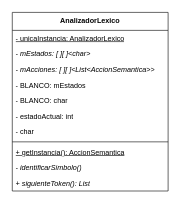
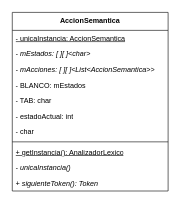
- <mxCell id="2" value="AnalizadorLexico" style="swimlane;fontStyle=1;align=center;verticalAlign=top;childLayout=stackLayout;horizontal=1;startSize=30;horizontalStack=0;resizeParent=1;resizeParentMax=0;resizeLast=0;collapsible=1;marginBottom=0;whiteSpace=wrap;html=1;" vertex="1" parent="1"><mxGeometry x="20" y="20" width="260" height="298" as="geometry" /></mxCell>
+ <mxCell id="2" value="AccionSemantica" style="swimlane;fontStyle=1;align=center;verticalAlign=top;childLayout=stackLayout;horizontal=1;startSize=30;horizontalStack=0;resizeParent=1;resizeParentMax=0;resizeLast=0;collapsible=1;marginBottom=0;whiteSpace=wrap;html=1;" vertex="1" parent="1"><mxGeometry x="20" y="20" width="260" height="298" as="geometry" /></mxCell>
- <mxCell id="3" value="- unicaInstancia: AnalizadorLexico" style="text;strokeColor=none;fillColor=none;align=left;verticalAlign=top;spacingLeft=4;spacingRight=4;overflow=hidden;rotatable=0;points=[[0,0.5],[1,0.5]];portConstraint=eastwest;whiteSpace=wrap;html=1;fontStyle=4" vertex="1" parent="2"><mxGeometry y="30" width="260" height="26" as="geometry" /></mxCell>
+ <mxCell id="3" value="- unicaInstancia: AccionSemantica" style="text;strokeColor=none;fillColor=none;align=left;verticalAlign=top;spacingLeft=4;spacingRight=4;overflow=hidden;rotatable=0;points=[[0,0.5],[1,0.5]];portConstraint=eastwest;whiteSpace=wrap;html=1;fontStyle=4" vertex="1" parent="2"><mxGeometry y="30" width="260" height="26" as="geometry" /></mxCell>
- <mxCell id="7" value="- BLANCO: char" style="text;strokeColor=none;fillColor=none;align=left;verticalAlign=top;spacingLeft=4;spacingRight=4;overflow=hidden;rotatable=0;points=[[0,0.5],[1,0.5]];portConstraint=eastwest;whiteSpace=wrap;html=1;fontStyle=0" vertex="1" parent="2"><mxGeometry y="134" width="260" height="26" as="geometry" /></mxCell>
+ <mxCell id="7" value="- TAB: char" style="text;strokeColor=none;fillColor=none;align=left;verticalAlign=top;spacingLeft=4;spacingRight=4;overflow=hidden;rotatable=0;points=[[0,0.5],[1,0.5]];portConstraint=eastwest;whiteSpace=wrap;html=1;fontStyle=0" vertex="1" parent="2"><mxGeometry y="134" width="260" height="26" as="geometry" /></mxCell>
- <mxCell id="11" value="+ getInstancia(): AccionSemantica" style="text;strokeColor=none;fillColor=none;align=left;verticalAlign=top;spacingLeft=4;spacingRight=4;overflow=hidden;rotatable=0;points=[[0,0.5],[1,0.5]];portConstraint=eastwest;whiteSpace=wrap;html=1;fontStyle=4" vertex="1" parent="2"><mxGeometry y="220" width="260" height="26" as="geometry" /></mxCell>
+ <mxCell id="11" value="+ getInstancia(): AnalizadorLexico" style="text;strokeColor=none;fillColor=none;align=left;verticalAlign=top;spacingLeft=4;spacingRight=4;overflow=hidden;rotatable=0;points=[[0,0.5],[1,0.5]];portConstraint=eastwest;whiteSpace=wrap;html=1;fontStyle=4" vertex="1" parent="2"><mxGeometry y="220" width="260" height="26" as="geometry" /></mxCell>
- <mxCell id="12" value="- identificarSimbolo()" style="text;strokeColor=none;fillColor=none;align=left;verticalAlign=top;spacingLeft=4;spacingRight=4;overflow=hidden;rotatable=0;points=[[0,0.5],[1,0.5]];portConstraint=eastwest;whiteSpace=wrap;html=1;fontStyle=2" vertex="1" parent="2"><mxGeometry y="246" width="260" height="26" as="geometry" /></mxCell>
+ <mxCell id="12" value="- unicaInstancia()" style="text;strokeColor=none;fillColor=none;align=left;verticalAlign=top;spacingLeft=4;spacingRight=4;overflow=hidden;rotatable=0;points=[[0,0.5],[1,0.5]];portConstraint=eastwest;whiteSpace=wrap;html=1;fontStyle=2" vertex="1" parent="2"><mxGeometry y="246" width="260" height="26" as="geometry" /></mxCell>
- <mxCell id="13" value="+ siguienteToken(): List" style="text;strokeColor=none;fillColor=none;align=left;verticalAlign=top;spacingLeft=4;spacingRight=4;overflow=hidden;rotatable=0;points=[[0,0.5],[1,0.5]];portConstraint=eastwest;whiteSpace=wrap;html=1;fontStyle=2" vertex="1" parent="2"><mxGeometry y="272" width="260" height="26" as="geometry" /></mxCell>
+ <mxCell id="13" value="+ siguienteToken(): Token" style="text;strokeColor=none;fillColor=none;align=left;verticalAlign=top;spacingLeft=4;spacingRight=4;overflow=hidden;rotatable=0;points=[[0,0.5],[1,0.5]];portConstraint=eastwest;whiteSpace=wrap;html=1;fontStyle=2" vertex="1" parent="2"><mxGeometry y="272" width="260" height="26" as="geometry" /></mxCell>
